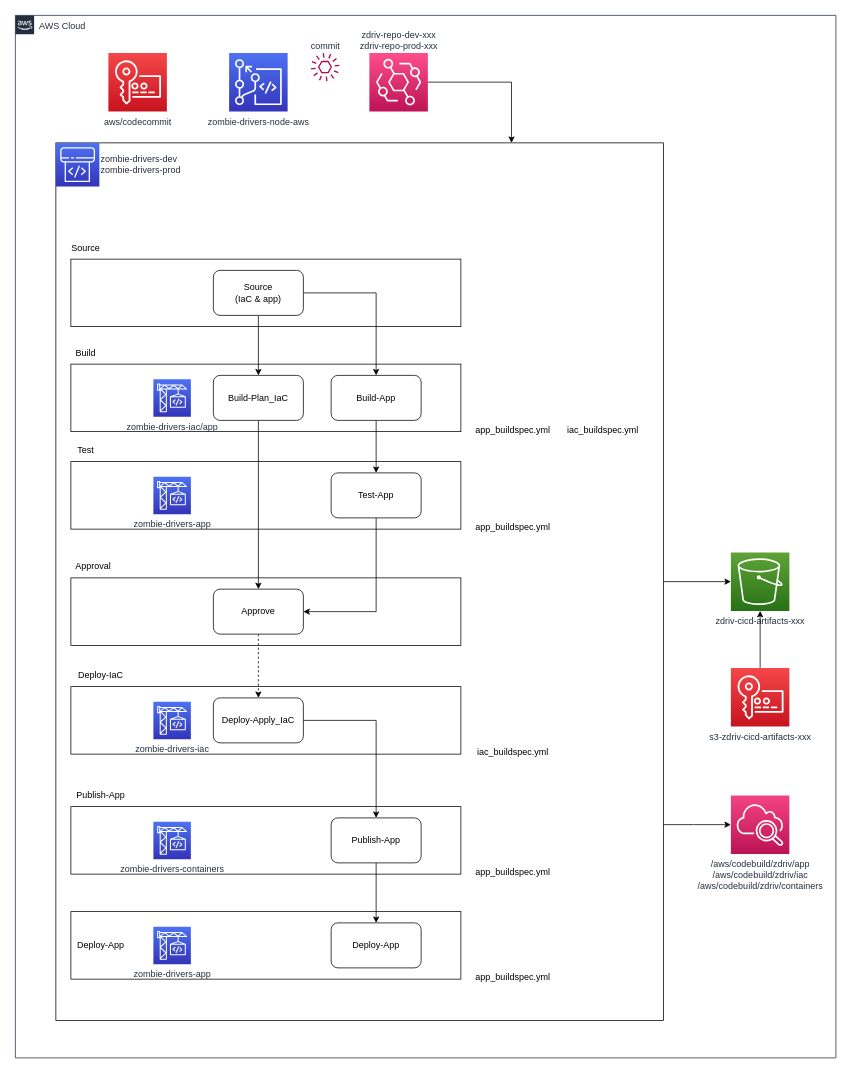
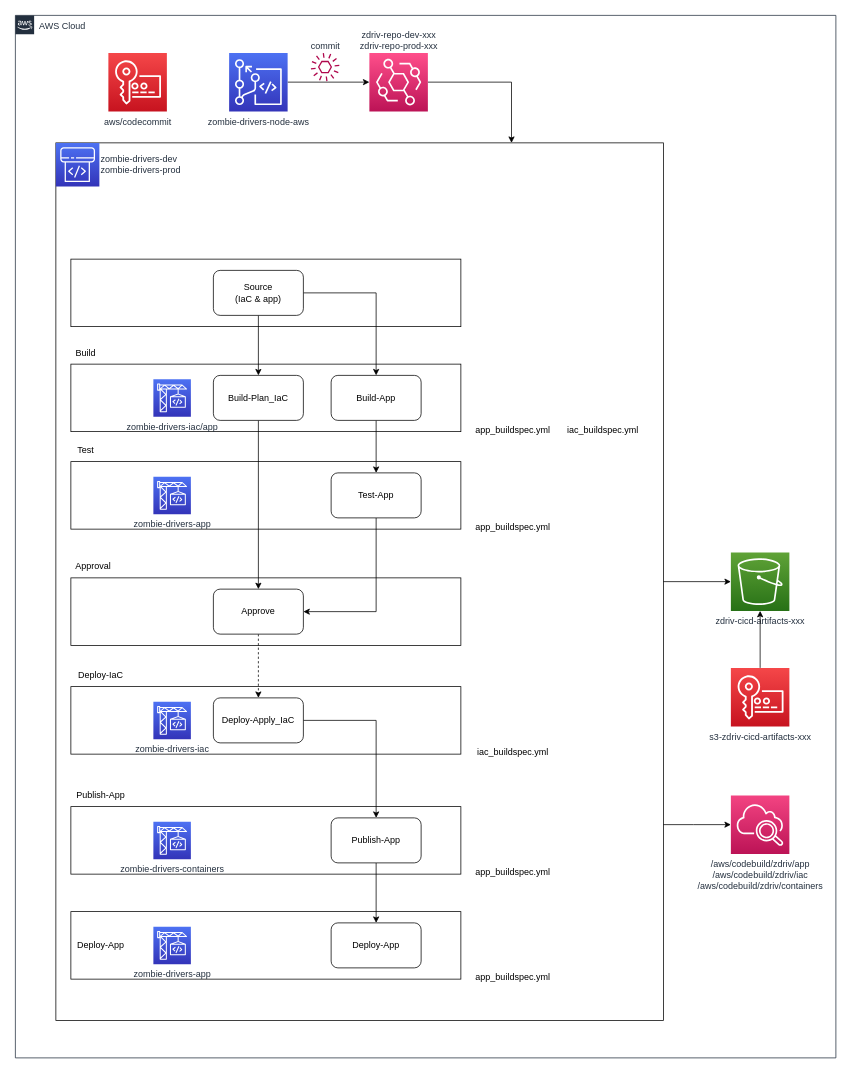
+ <mxCell id="49" style="edgeStyle=orthogonalEdgeStyle;rounded=0;orthogonalLoop=1;jettySize=auto;html=1;" edge="1" parent="1" source="50" target="56"><mxGeometry relative="1" as="geometry" /></mxCell>
- <mxCell id="29" value="Source" style="text;html=1;strokeColor=none;fillColor=none;align=center;verticalAlign=middle;whiteSpace=wrap;rounded=0;" parent="1" vertex="1"><mxGeometry x="94" y="320" width="40" height="20" as="geometry" /></mxCell>
